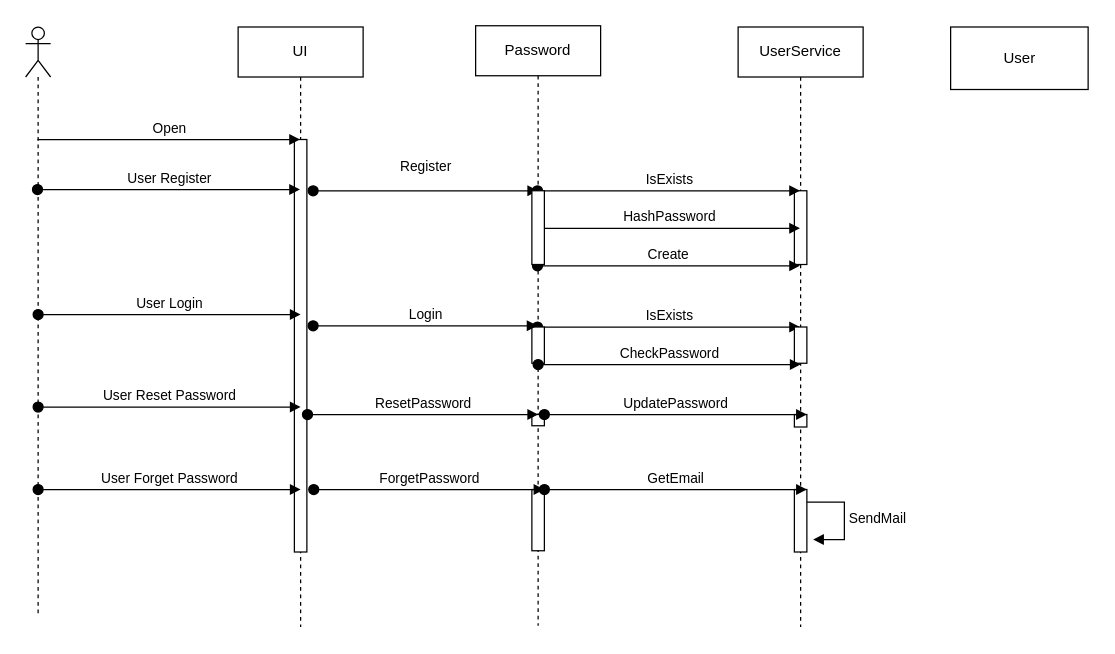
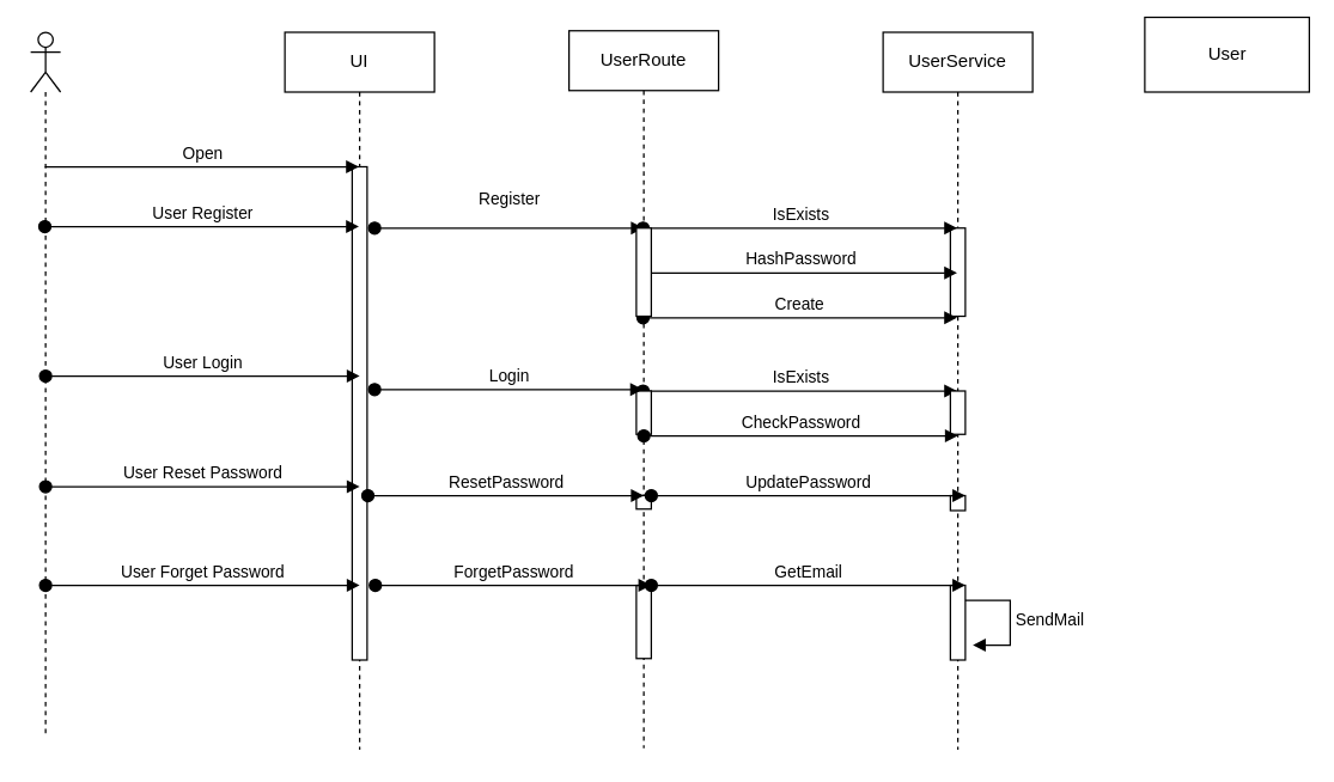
- <mxCell id="4" value="Password" style="shape=umlLifeline;perimeter=lifelinePerimeter;whiteSpace=wrap;html=1;container=1;dropTarget=0;collapsible=0;recursiveResize=0;outlineConnect=0;portConstraint=eastwest;newEdgeStyle={&quot;edgeStyle&quot;:&quot;elbowEdgeStyle&quot;,&quot;elbow&quot;:&quot;vertical&quot;,&quot;curved&quot;:0,&quot;rounded&quot;:0};" vertex="1" parent="1"><mxGeometry x="380" y="20" width="100" height="480" as="geometry" /></mxCell>
+ <mxCell id="4" value="UserRoute" style="shape=umlLifeline;perimeter=lifelinePerimeter;whiteSpace=wrap;html=1;container=1;dropTarget=0;collapsible=0;recursiveResize=0;outlineConnect=0;portConstraint=eastwest;newEdgeStyle={&quot;edgeStyle&quot;:&quot;elbowEdgeStyle&quot;,&quot;elbow&quot;:&quot;vertical&quot;,&quot;curved&quot;:0,&quot;rounded&quot;:0};" vertex="1" parent="1"><mxGeometry x="380" y="20" width="100" height="480" as="geometry" /></mxCell>
- <mxCell id="33" value="User" style="html=1;" vertex="1" parent="1"><mxGeometry x="760" y="21" width="110" height="50" as="geometry" /></mxCell>
+ <mxCell id="33" value="User" style="html=1;" vertex="1" parent="1"><mxGeometry x="765" y="11" width="110" height="50" as="geometry" /></mxCell>
